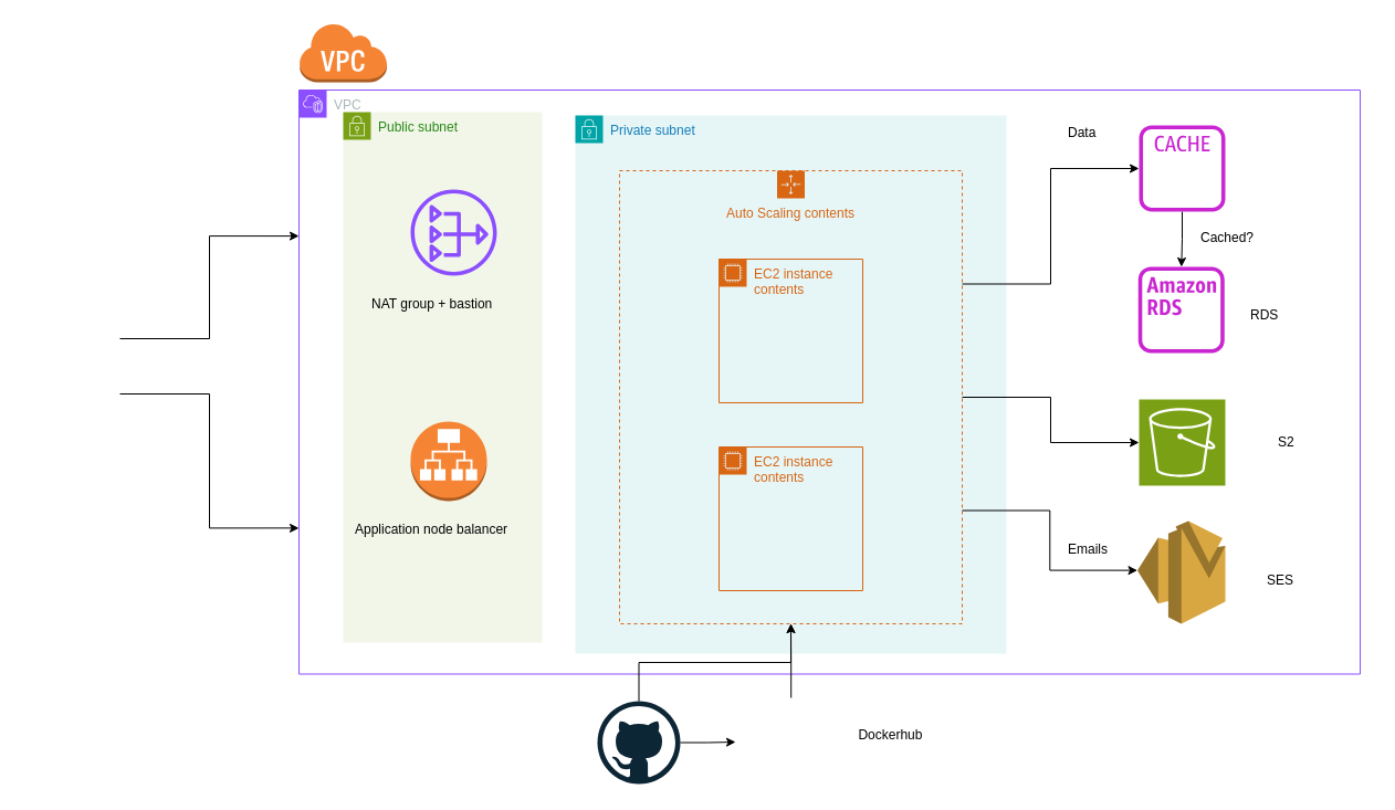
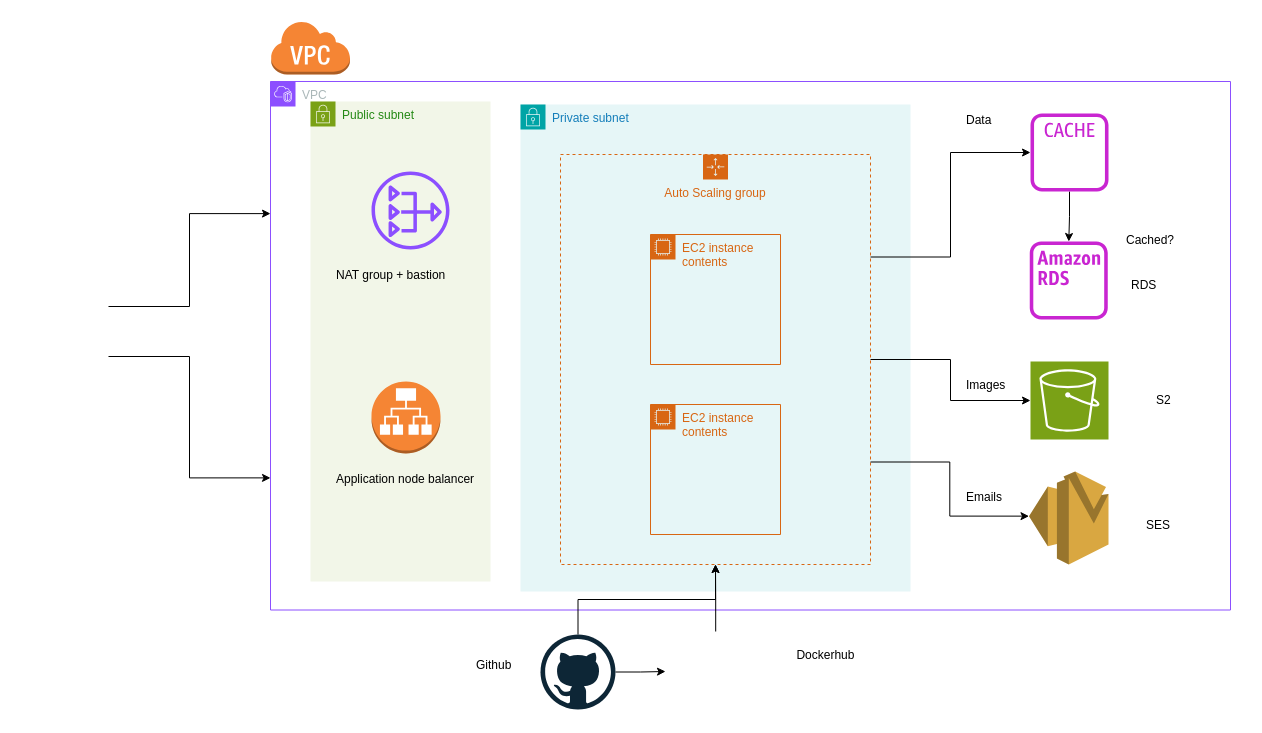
- <mxCell id="5" value="Auto Scaling contents" style="points=[[0,0],[0.25,0],[0.5,0],[0.75,0],[1,0],[1,0.25],[1,0.5],[1,0.75],[1,1],[0.75,1],[0.5,1],[0.25,1],[0,1],[0,0.75],[0,0.5],[0,0.25]];outlineConnect=0;gradientColor=none;html=1;whiteSpace=wrap;fontSize=12;fontStyle=0;container=1;pointerEvents=0;collapsible=0;recursiveResize=0;shape=mxgraph.aws4.groupCenter;grIcon=mxgraph.aws4.group_auto_scaling_group;grStroke=1;strokeColor=#D86613;fillColor=none;verticalAlign=top;align=center;fontColor=#D86613;dashed=1;spacingTop=25;" vertex="1" parent="4"><mxGeometry x="40" y="50" width="310" height="410" as="geometry" /></mxCell>
+ <mxCell id="5" value="Auto Scaling group" style="points=[[0,0],[0.25,0],[0.5,0],[0.75,0],[1,0],[1,0.25],[1,0.5],[1,0.75],[1,1],[0.75,1],[0.5,1],[0.25,1],[0,1],[0,0.75],[0,0.5],[0,0.25]];outlineConnect=0;gradientColor=none;html=1;whiteSpace=wrap;fontSize=12;fontStyle=0;container=1;pointerEvents=0;collapsible=0;recursiveResize=0;shape=mxgraph.aws4.groupCenter;grIcon=mxgraph.aws4.group_auto_scaling_group;grStroke=1;strokeColor=#D86613;fillColor=none;verticalAlign=top;align=center;fontColor=#D86613;dashed=1;spacingTop=25;" vertex="1" parent="4"><mxGeometry x="40" y="50" width="310" height="410" as="geometry" /></mxCell>
- <mxCell id="19" value="Cached?" style="text;align=left;verticalAlign=top;spacingLeft=4;spacingRight=4;overflow=hidden;rotatable=0;points=[[0,0.5],[1,0.5]];portConstraint=eastwest;" vertex="1" parent="3"><mxGeometry x="810" y="120" width="70" height="28" as="geometry" /></mxCell>
+ <mxCell id="19" value="Cached?" style="text;align=left;verticalAlign=top;spacingLeft=4;spacingRight=4;overflow=hidden;rotatable=0;points=[[0,0.5],[1,0.5]];portConstraint=eastwest;" vertex="1" parent="3"><mxGeometry x="850" y="145" width="70" height="28" as="geometry" /></mxCell>
+ <mxCell id="20" value="Images" style="text;align=left;verticalAlign=top;spacingLeft=4;spacingRight=4;overflow=hidden;rotatable=0;points=[[0,0.5],[1,0.5]];portConstraint=eastwest;" vertex="1" parent="3"><mxGeometry x="690" y="290" width="70" height="28" as="geometry" /></mxCell>
- <mxCell id="11" value="Application node balancer&#10;" style="text;align=left;verticalAlign=top;spacingLeft=4;spacingRight=4;overflow=hidden;rotatable=0;points=[[0,0.5],[1,0.5]];portConstraint=eastwest;" parent="8" vertex="1"><mxGeometry x="5" y="364" width="160" height="56" as="geometry" /></mxCell>
+ <mxCell id="11" value="Application node balancer&#10;" style="text;align=left;verticalAlign=top;spacingLeft=4;spacingRight=4;overflow=hidden;rotatable=0;points=[[0,0.5],[1,0.5]];portConstraint=eastwest;" parent="8" vertex="1"><mxGeometry x="20.0" y="364" width="160" height="56" as="geometry" /></mxCell>
+ <mxCell id="37" value="Github&#10;" style="text;align=left;verticalAlign=top;spacingLeft=4;spacingRight=4;overflow=hidden;rotatable=0;points=[[0,0.5],[1,0.5]];portConstraint=eastwest;" vertex="1" parent="1"><mxGeometry x="470" y="650.5" width="70" height="36" as="geometry" /></mxCell>
- <mxCell id="28" value="Dockerhub" style="text;align=left;verticalAlign=top;spacingLeft=4;spacingRight=4;overflow=hidden;rotatable=0;points=[[0,0.5],[1,0.5]];portConstraint=eastwest;" parent="1" vertex="1"><mxGeometry x="770.39" y="650.5" width="70" height="36" as="geometry" /></mxCell>
+ <mxCell id="28" value="Dockerhub" style="text;align=left;verticalAlign=top;spacingLeft=4;spacingRight=4;overflow=hidden;rotatable=0;points=[[0,0.5],[1,0.5]];portConstraint=eastwest;" parent="1" vertex="1"><mxGeometry x="790.39" y="640.5" width="70" height="36" as="geometry" /></mxCell>
